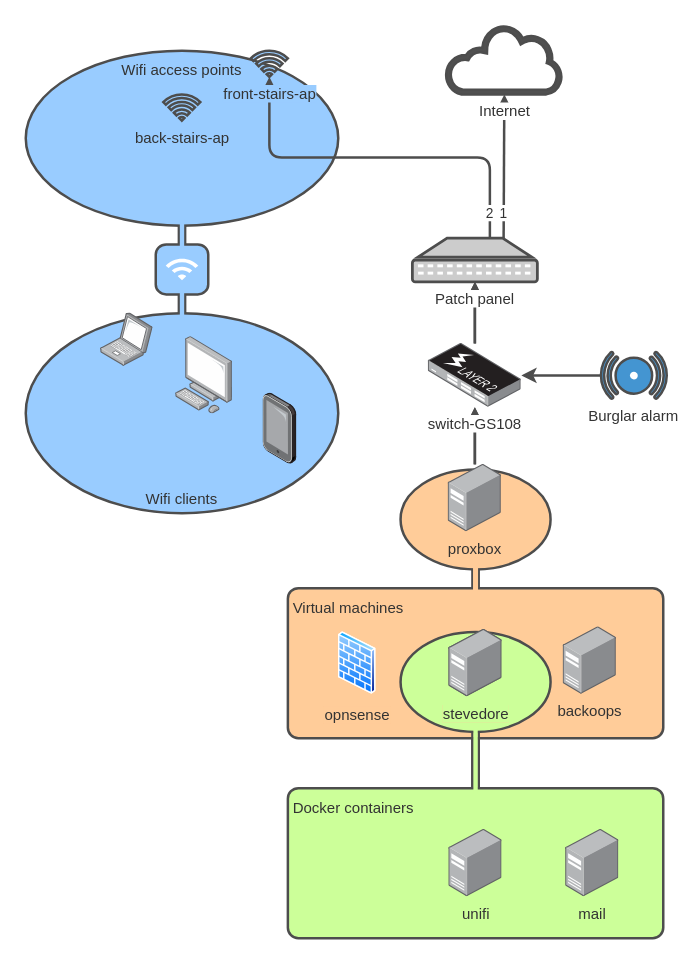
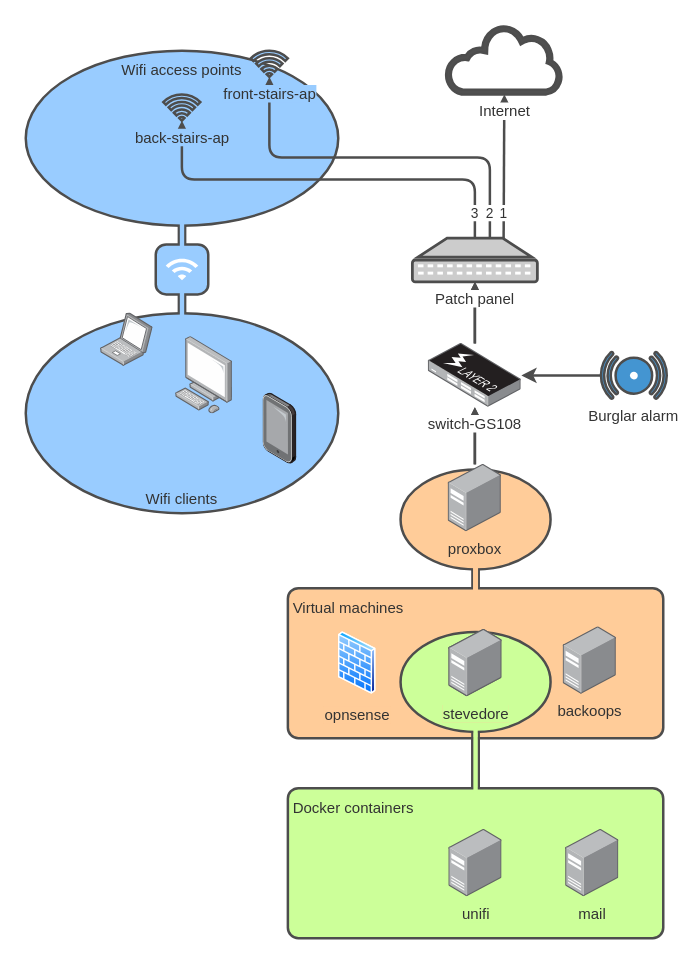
+ <mxCell id="11" value="3" style="edgeStyle=orthogonalEdgeStyle;html=1;exitX=0.5;exitY=0;exitDx=0;exitDy=0;exitPerimeter=0;labelBackgroundColor=#FFFFFF;strokeColor=#4D4D4D;fontColor=#333333;strokeWidth=2;" parent="1" source="23" target="12" edge="1"><mxGeometry x="-0.879" relative="1" as="geometry"><mxPoint as="offset" /></mxGeometry></mxCell>
